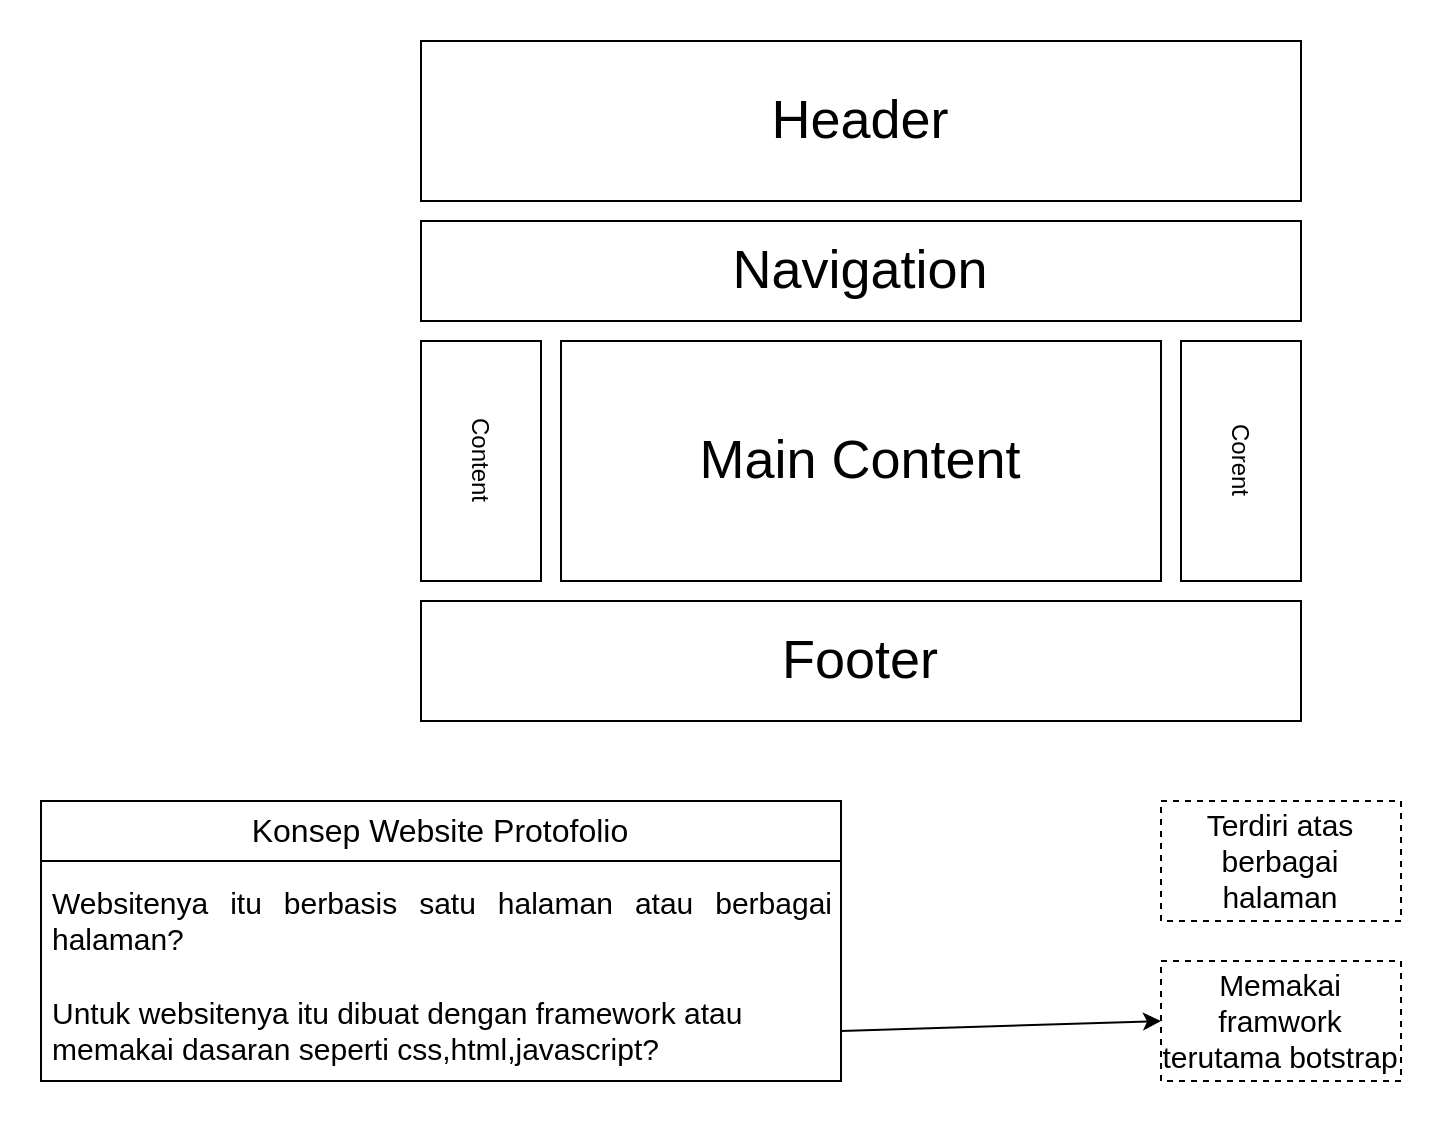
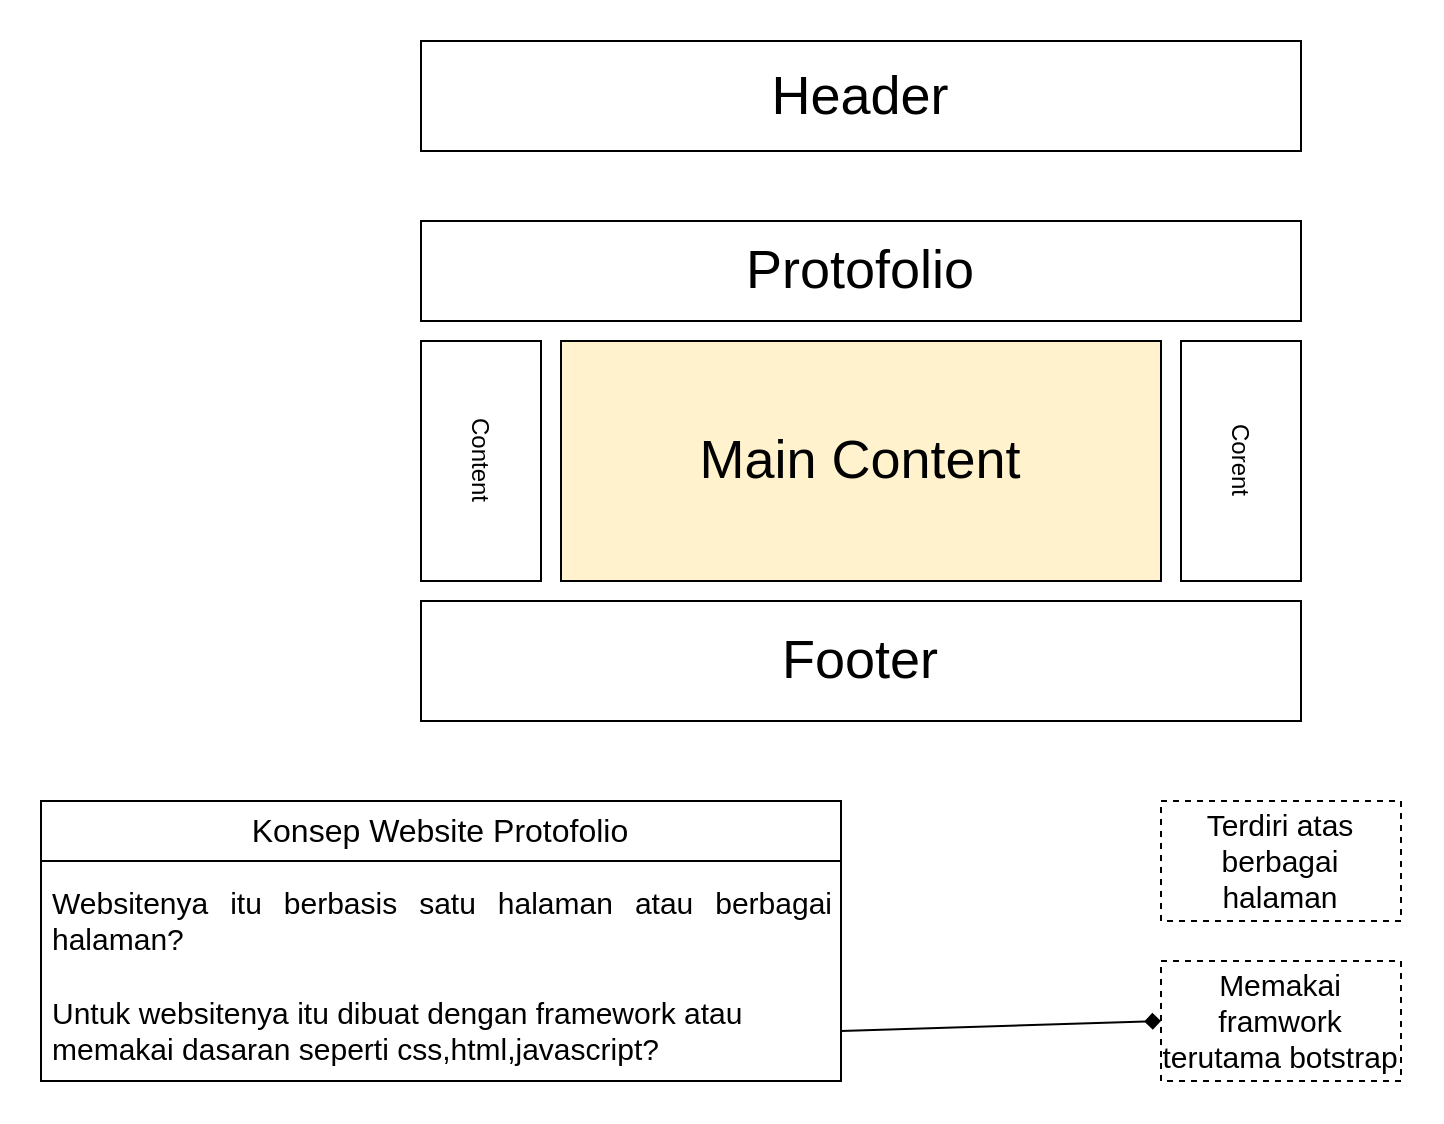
- <mxCell id="2" value="&lt;font style=&quot;font-size: 27px;&quot;&gt;Header&lt;/font&gt;" style="rounded=0;whiteSpace=wrap;html=1;" parent="1" vertex="1"><mxGeometry x="210" y="20" width="440" height="80" as="geometry" /></mxCell>
+ <mxCell id="2" value="&lt;font style=&quot;font-size: 27px;&quot;&gt;Header&lt;/font&gt;" style="rounded=0;whiteSpace=wrap;html=1;" parent="1" vertex="1"><mxGeometry x="210" y="20" width="440" height="55" as="geometry" /></mxCell>
- <mxCell id="7" value="&lt;font style=&quot;font-size: 27px;&quot;&gt;Navigation&lt;/font&gt;" style="rounded=0;whiteSpace=wrap;html=1;" parent="1" vertex="1"><mxGeometry x="210" y="110" width="440" height="50" as="geometry" /></mxCell>
+ <mxCell id="7" value="&lt;font style=&quot;font-size: 27px;&quot;&gt;Protofolio&lt;/font&gt;" style="rounded=0;whiteSpace=wrap;html=1;" parent="1" vertex="1"><mxGeometry x="210" y="110" width="440" height="50" as="geometry" /></mxCell>
- <mxCell id="4" value="Main Content" style="rounded=0;whiteSpace=wrap;html=1;fontSize=27;" parent="1" vertex="1"><mxGeometry x="280" y="170" width="300" height="120" as="geometry" /></mxCell>
+ <mxCell id="4" value="Main Content" style="rounded=0;whiteSpace=wrap;html=1;fontSize=27;fillColor=#fff2cc;" parent="1" vertex="1"><mxGeometry x="280" y="170" width="300" height="120" as="geometry" /></mxCell>
- <mxCell id="13" style="edgeStyle=none;html=1;exitX=1;exitY=0.5;exitDx=0;exitDy=0;entryX=0;entryY=0.5;entryDx=0;entryDy=0;fontSize=15;" parent="1" source="10" target="12" edge="1"><mxGeometry relative="1" as="geometry" /></mxCell>
+ <mxCell id="13" style="edgeStyle=none;html=1;exitX=1;exitY=0.5;exitDx=0;exitDy=0;entryX=0;entryY=0.5;entryDx=0;entryDy=0;fontSize=15;endArrow=diamond;" parent="1" source="10" target="12" edge="1"><mxGeometry relative="1" as="geometry" /></mxCell>
